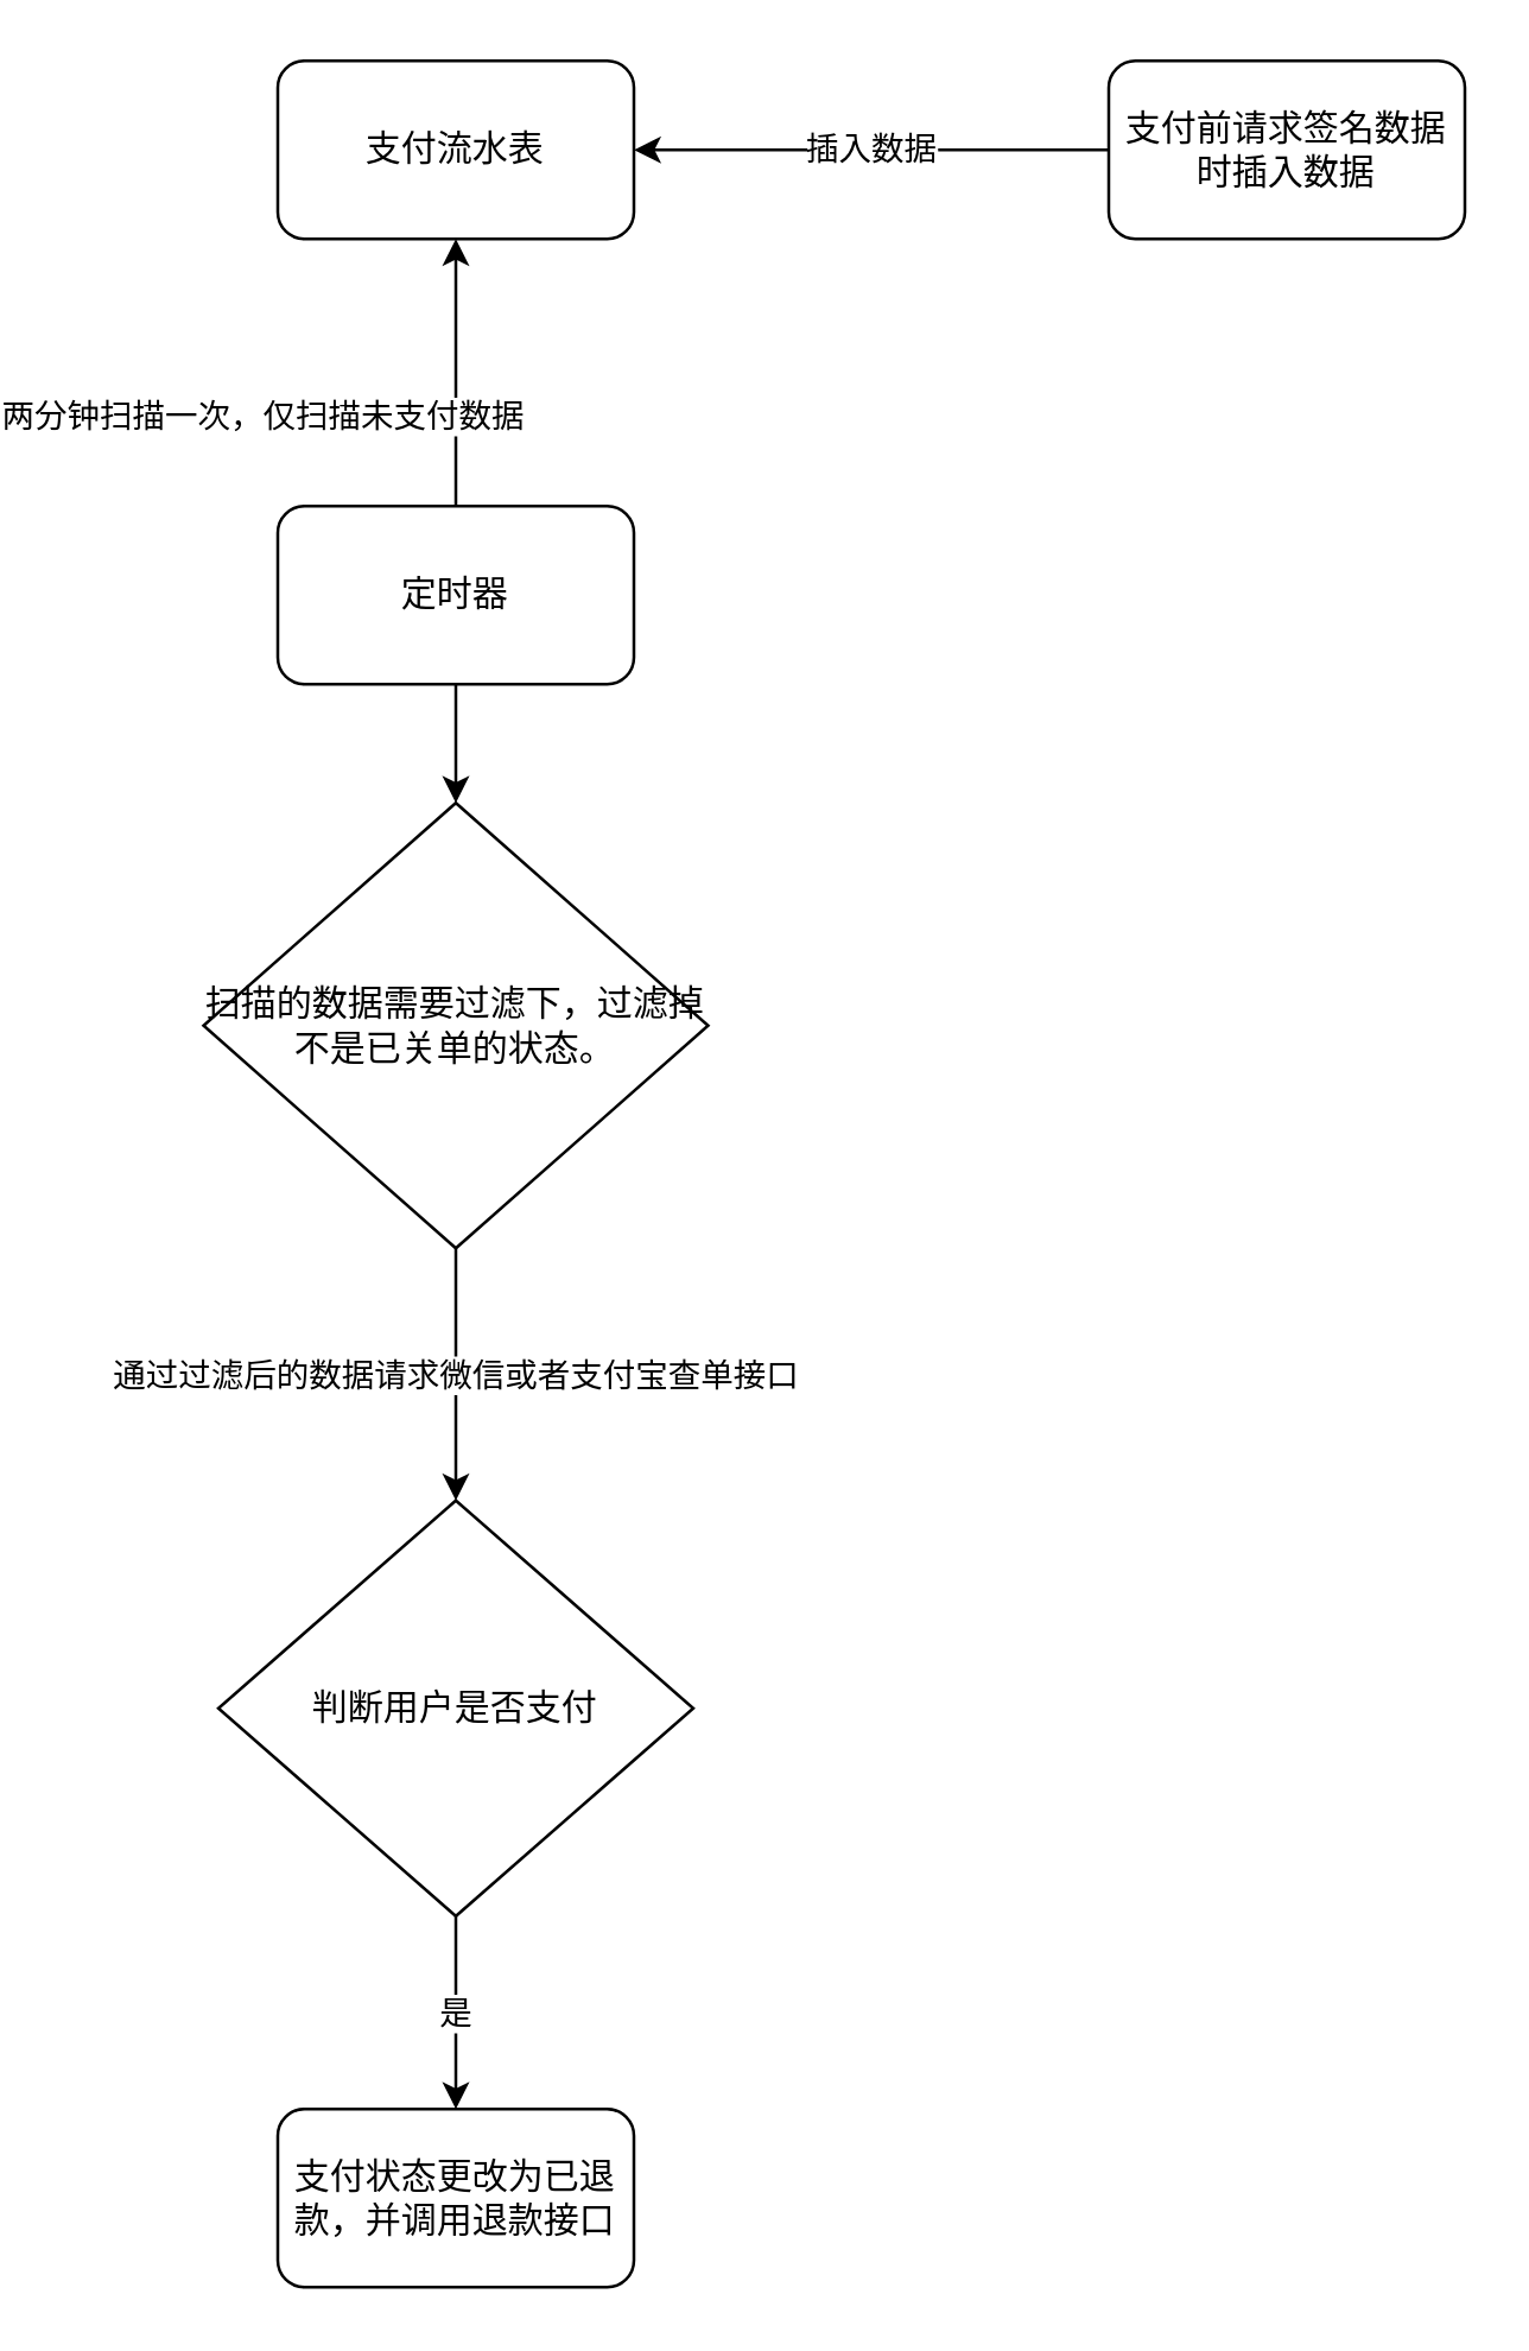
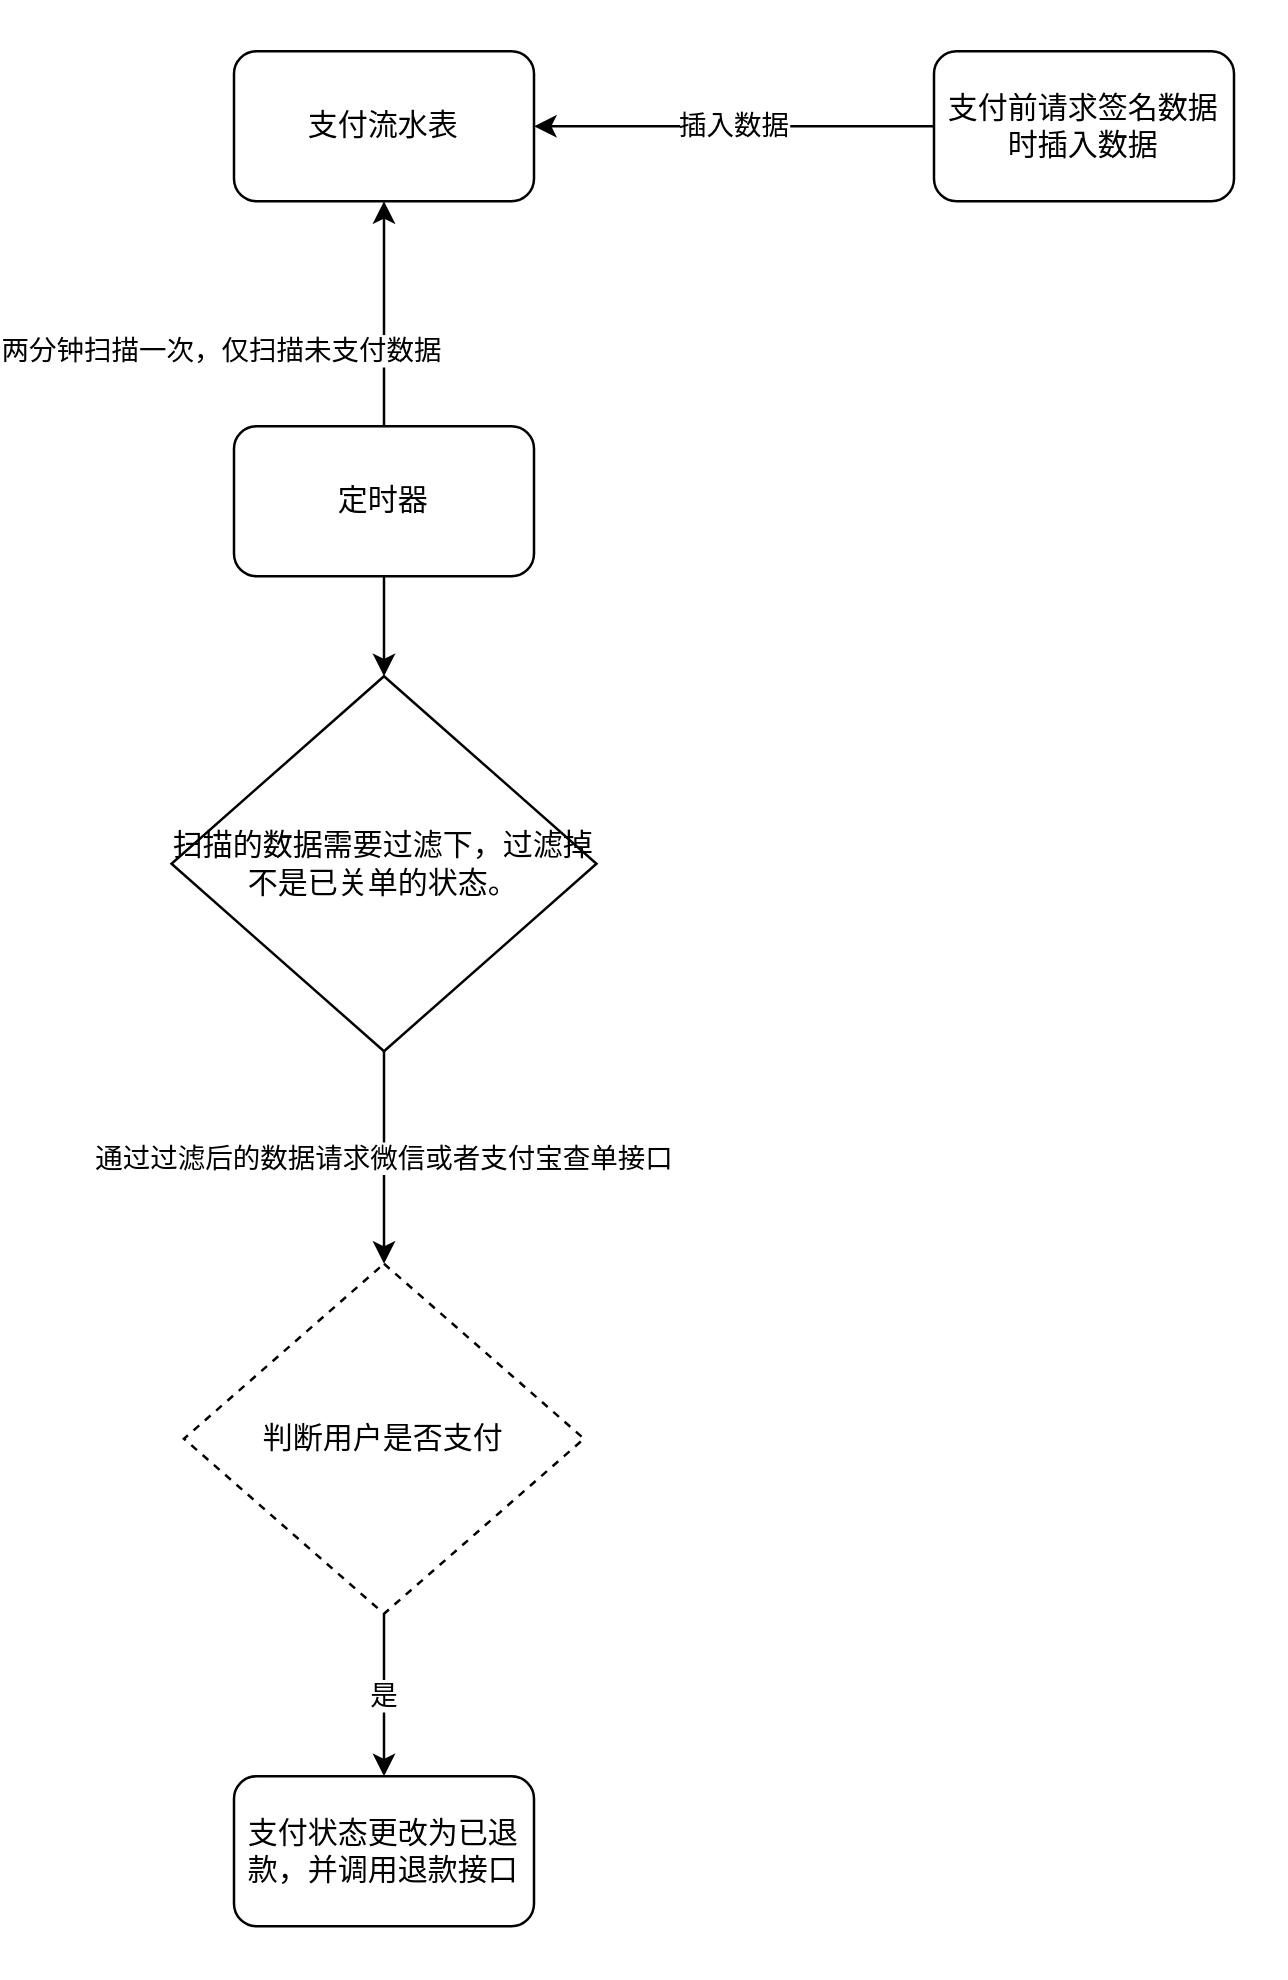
- <mxCell id="8" value="判断用户是否支付" style="rhombus;whiteSpace=wrap;html=1;" vertex="1" parent="1"><mxGeometry x="25" y="505" width="160" height="140" as="geometry" /></mxCell>
+ <mxCell id="8" value="判断用户是否支付" style="rhombus;whiteSpace=wrap;html=1;dashed=1;" vertex="1" parent="1"><mxGeometry x="25" y="505" width="160" height="140" as="geometry" /></mxCell>
